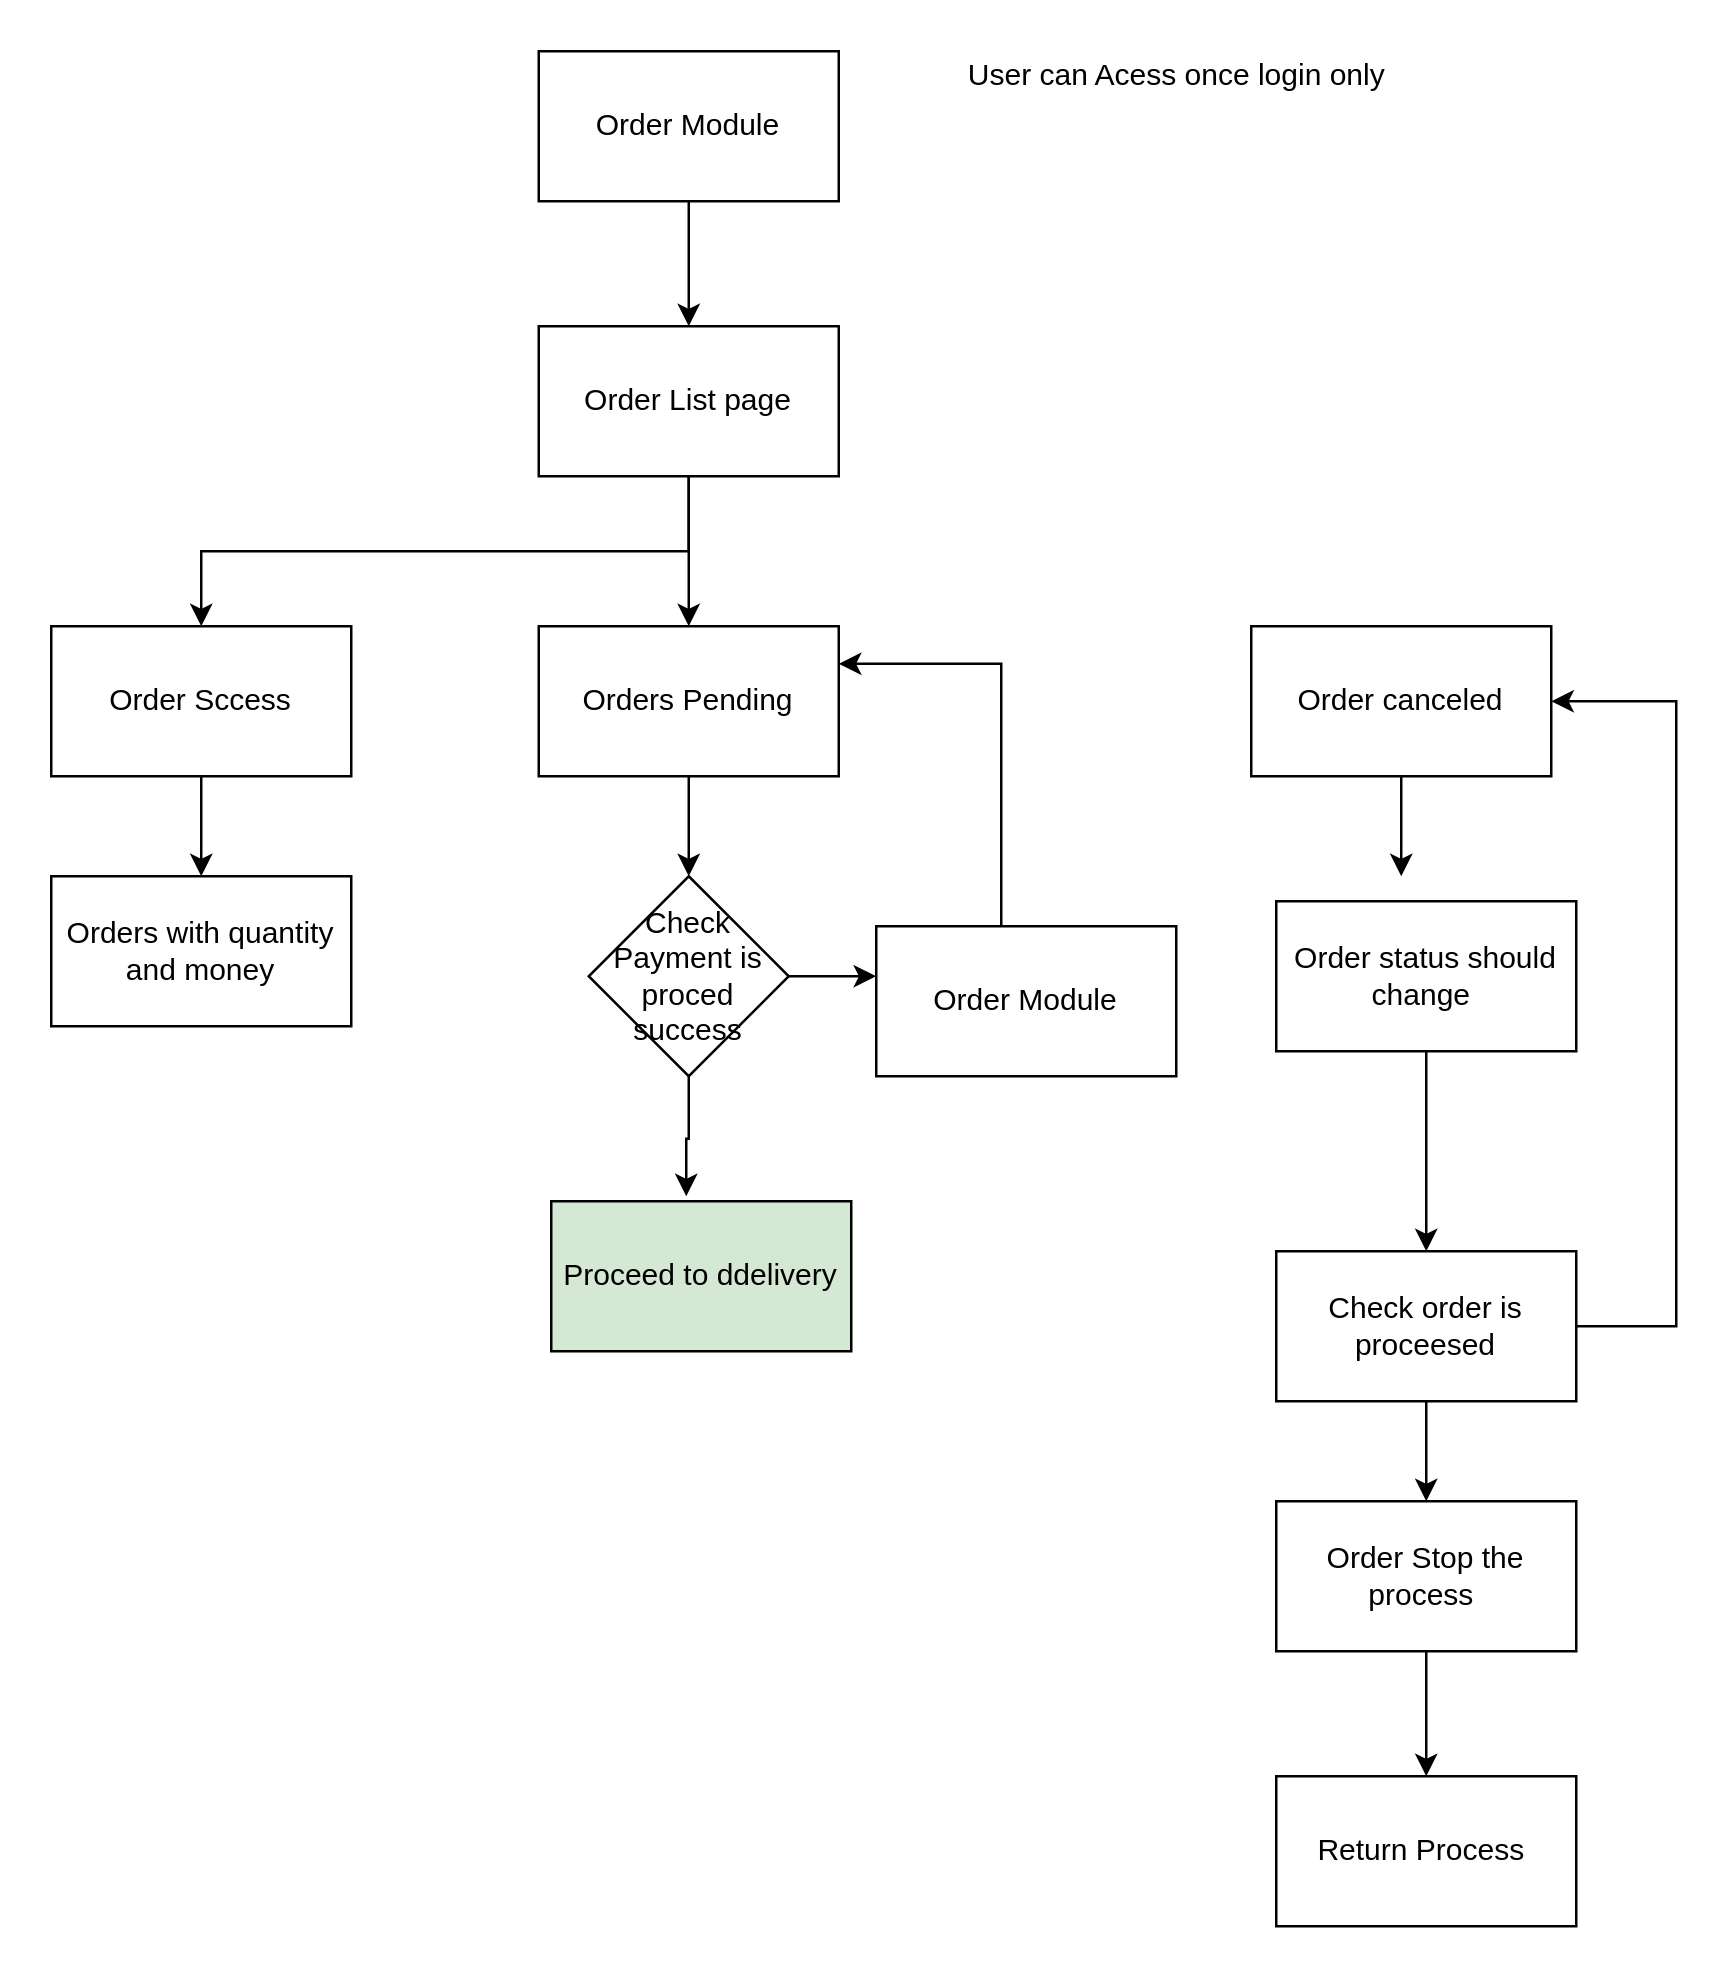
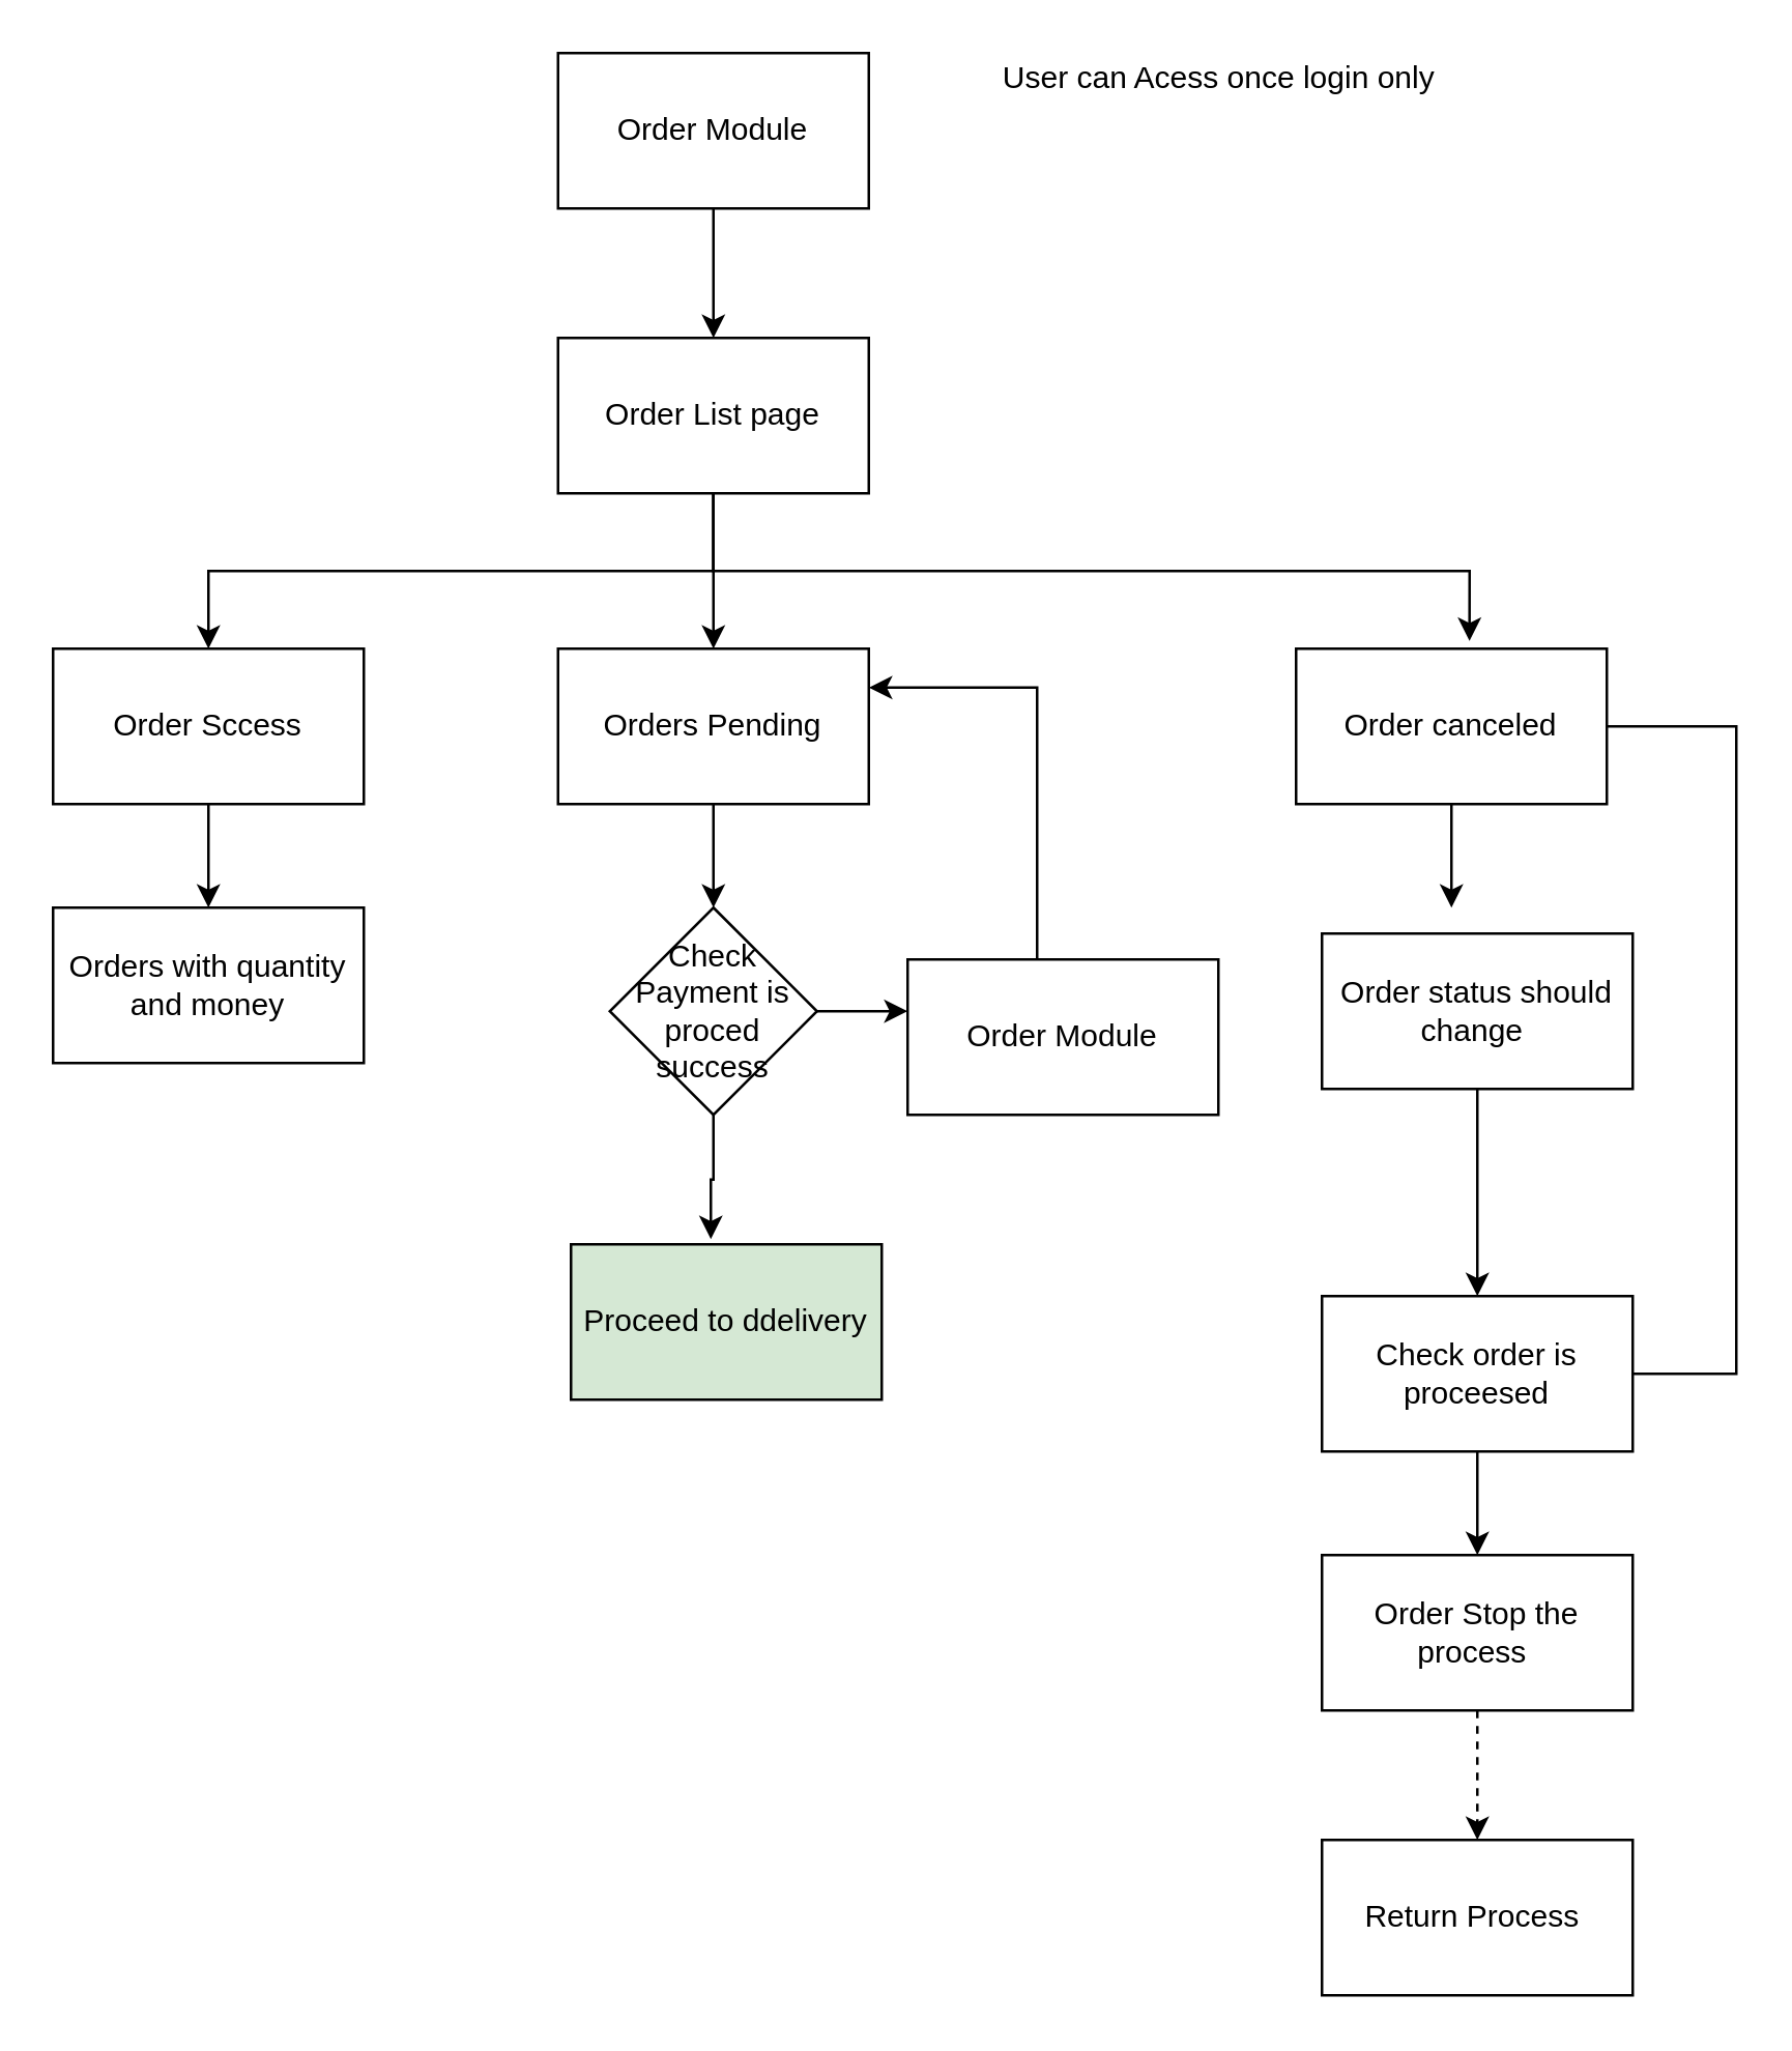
+ <mxCell id="7" style="edgeStyle=orthogonalEdgeStyle;rounded=0;orthogonalLoop=1;jettySize=auto;html=1;entryX=0.558;entryY=-0.05;entryDx=0;entryDy=0;entryPerimeter=0;" edge="1" parent="1" source="8" target="13"><mxGeometry relative="1" as="geometry"><Array as="points"><mxPoint x="275" y="220" /><mxPoint x="567" y="220" /></Array></mxGeometry></mxCell>
- <mxCell id="24" style="edgeStyle=orthogonalEdgeStyle;rounded=0;orthogonalLoop=1;jettySize=auto;html=1;entryX=1;entryY=0.5;entryDx=0;entryDy=0;" edge="1" parent="1" source="26" target="13"><mxGeometry relative="1" as="geometry"><Array as="points"><mxPoint x="670" y="530" /><mxPoint x="670" y="280" /></Array></mxGeometry></mxCell>
+ <mxCell id="24" style="edgeStyle=orthogonalEdgeStyle;rounded=0;orthogonalLoop=1;jettySize=auto;html=1;entryX=1;entryY=0.5;entryDx=0;entryDy=0;endArrow=none;" edge="1" parent="1" source="26" target="13"><mxGeometry relative="1" as="geometry"><Array as="points"><mxPoint x="670" y="530" /><mxPoint x="670" y="280" /></Array></mxGeometry></mxCell>
- <mxCell id="27" style="edgeStyle=orthogonalEdgeStyle;rounded=0;orthogonalLoop=1;jettySize=auto;html=1;entryX=0.5;entryY=0;entryDx=0;entryDy=0;" edge="1" parent="1" source="28" target="29"><mxGeometry relative="1" as="geometry" /></mxCell>
+ <mxCell id="27" style="edgeStyle=orthogonalEdgeStyle;rounded=0;orthogonalLoop=1;jettySize=auto;html=1;entryX=0.5;entryY=0;entryDx=0;entryDy=0;dashed=1;" edge="1" parent="1" source="28" target="29"><mxGeometry relative="1" as="geometry" /></mxCell>
